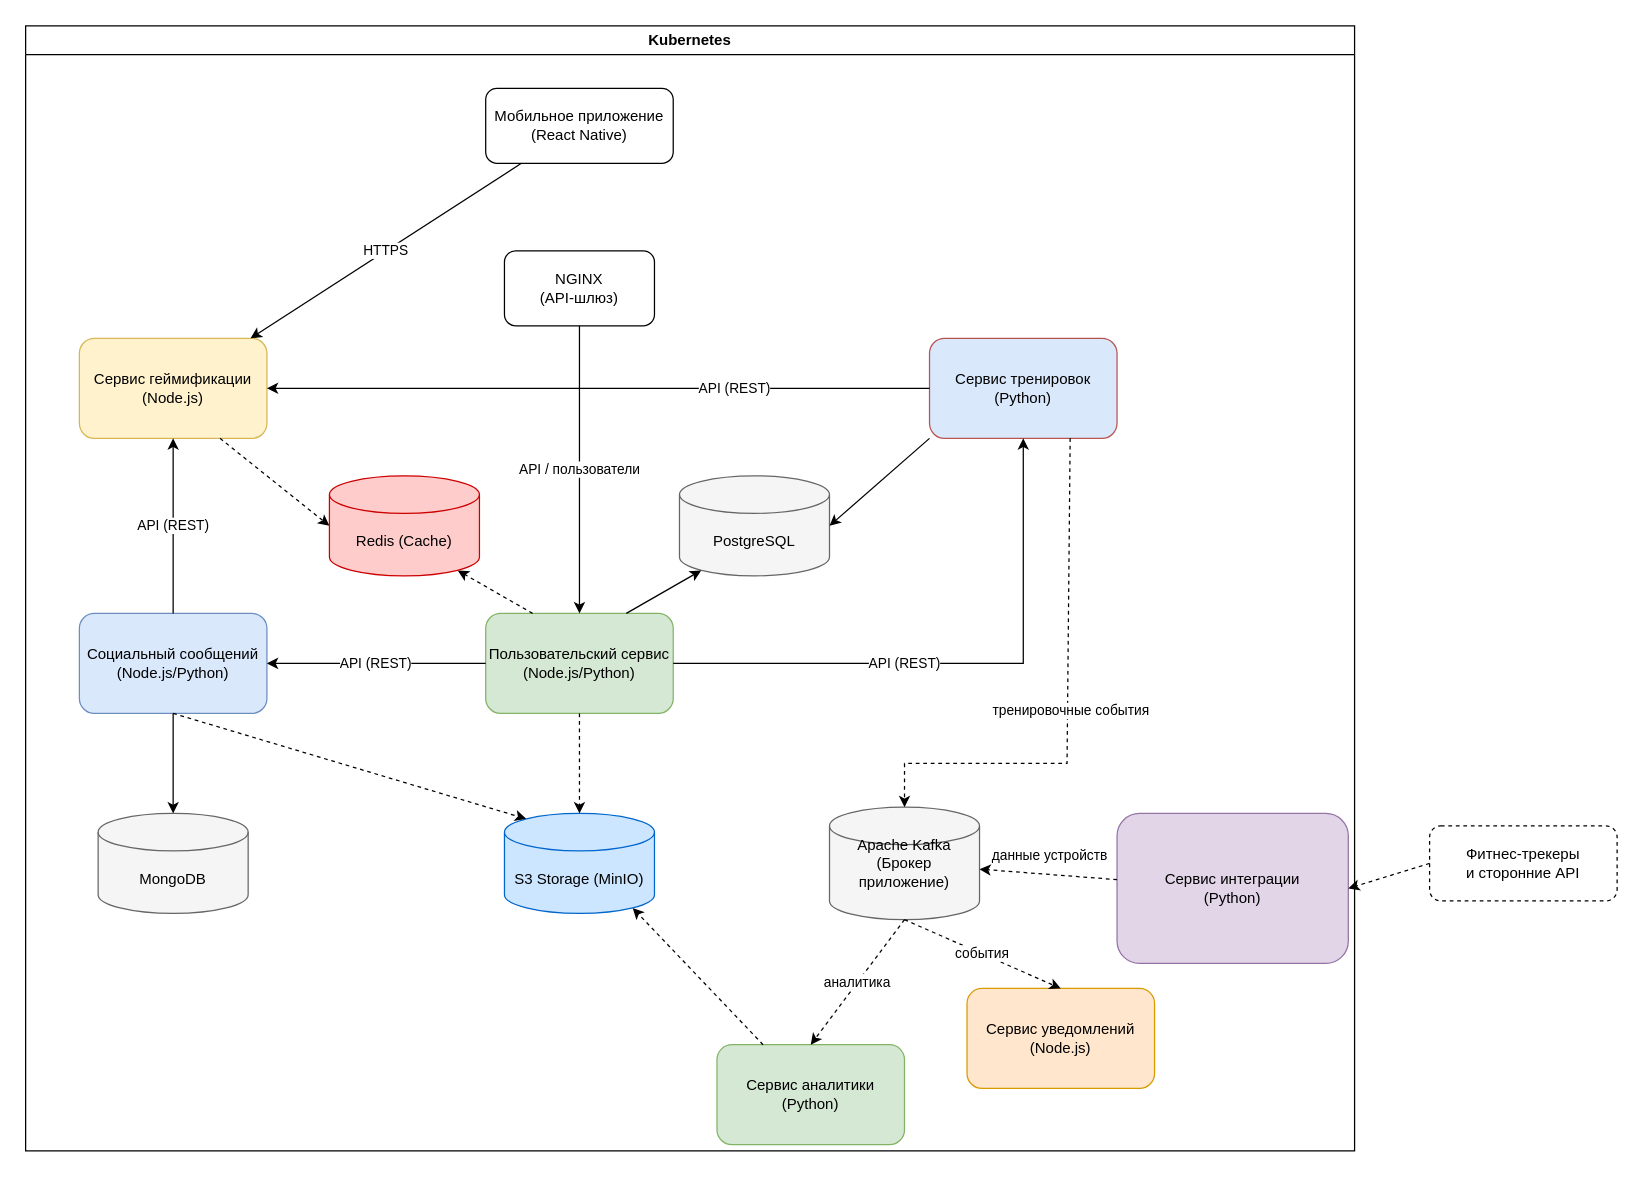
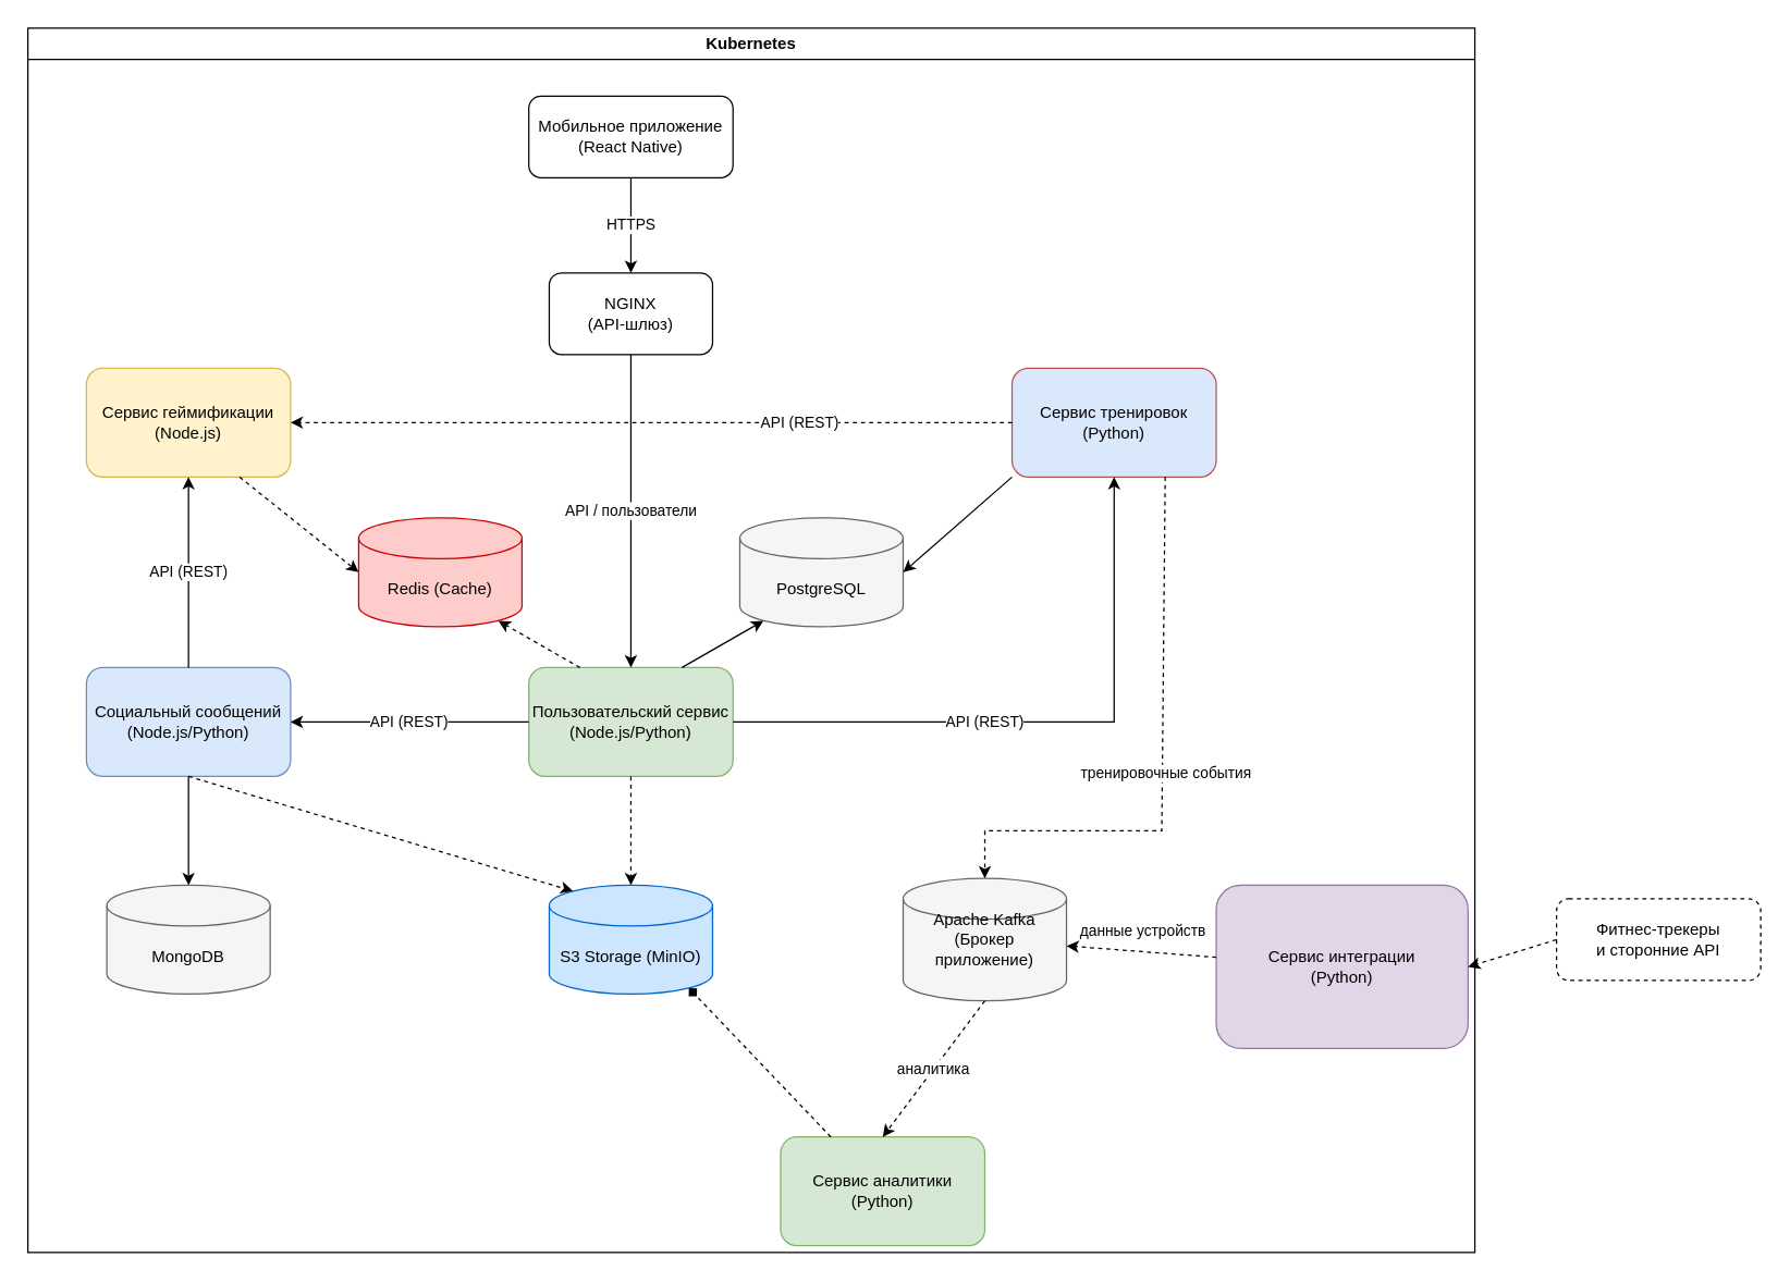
- <mxCell id="16" value="HTTPS" style="edgeStyle=none;rounded=0;html=1;endArrow=classic;endFill=1;" edge="1" parent="1" source="14" target="6"><mxGeometry relative="1" as="geometry" /></mxCell>
+ <mxCell id="16" value="HTTPS" style="edgeStyle=none;rounded=0;html=1;endArrow=classic;endFill=1;" edge="1" parent="1" source="14" target="12"><mxGeometry relative="1" as="geometry" /></mxCell>
- <mxCell id="20" value="API (REST)" style="edgeStyle=none;rounded=0;html=1;endArrow=classic;endFill=1;" edge="1" parent="1" source="4" target="6"><mxGeometry x="-0.41" relative="1" as="geometry"><mxPoint as="offset" /></mxGeometry></mxCell>
+ <mxCell id="20" value="API (REST)" style="edgeStyle=none;rounded=0;html=1;endArrow=classic;endFill=1;dashed=1;" edge="1" parent="1" source="4" target="6"><mxGeometry x="-0.41" relative="1" as="geometry"><mxPoint as="offset" /></mxGeometry></mxCell>
- <mxCell id="31" value="" style="edgeStyle=none;rounded=0;html=1;endArrow=classic;endFill=1;dashed=1;entryX=0.855;entryY=1;entryDx=0;entryDy=-4.35;entryPerimeter=0;" edge="1" parent="1" source="8" target="11"><mxGeometry relative="1" as="geometry" /></mxCell>
+ <mxCell id="31" value="" style="edgeStyle=none;rounded=0;html=1;endArrow=diamond;endFill=1;dashed=1;entryX=0.855;entryY=1;entryDx=0;entryDy=-4.35;entryPerimeter=0;" edge="1" parent="1" source="8" target="11"><mxGeometry relative="1" as="geometry" /></mxCell>
- <mxCell id="32" value="события" style="edgeStyle=none;rounded=0;html=1;endArrow=classic;endFill=1;dashed=1;exitX=0.5;exitY=1;exitDx=0;exitDy=0;entryX=0.5;entryY=0;entryDx=0;entryDy=0;exitPerimeter=0;" edge="1" parent="1" source="13" target="7"><mxGeometry relative="1" as="geometry" /></mxCell>
- <mxCell id="7" value="Сервис уведомлений&#10;(Node.js)" style="rounded=1;whiteSpace=wrap;html=1;fillColor=#FFE6CC;strokeColor=#D79B00;container=0;" vertex="1" parent="1"><mxGeometry x="773" y="790" width="150" height="80" as="geometry" /></mxCell>
